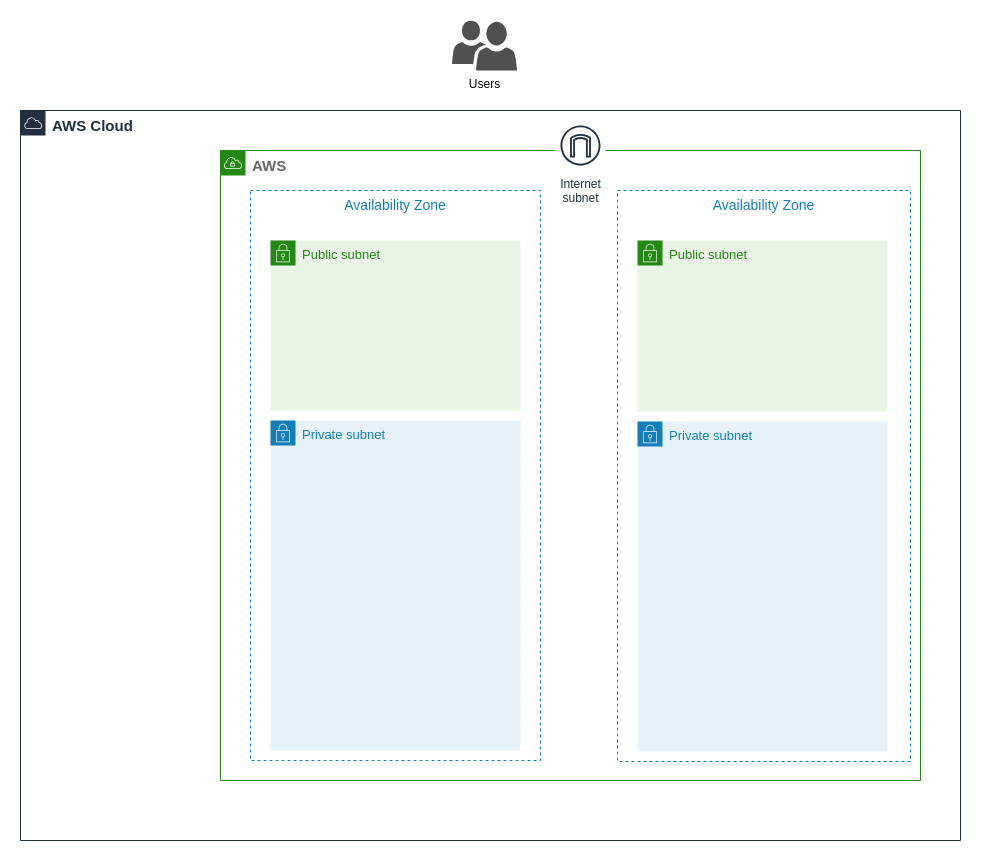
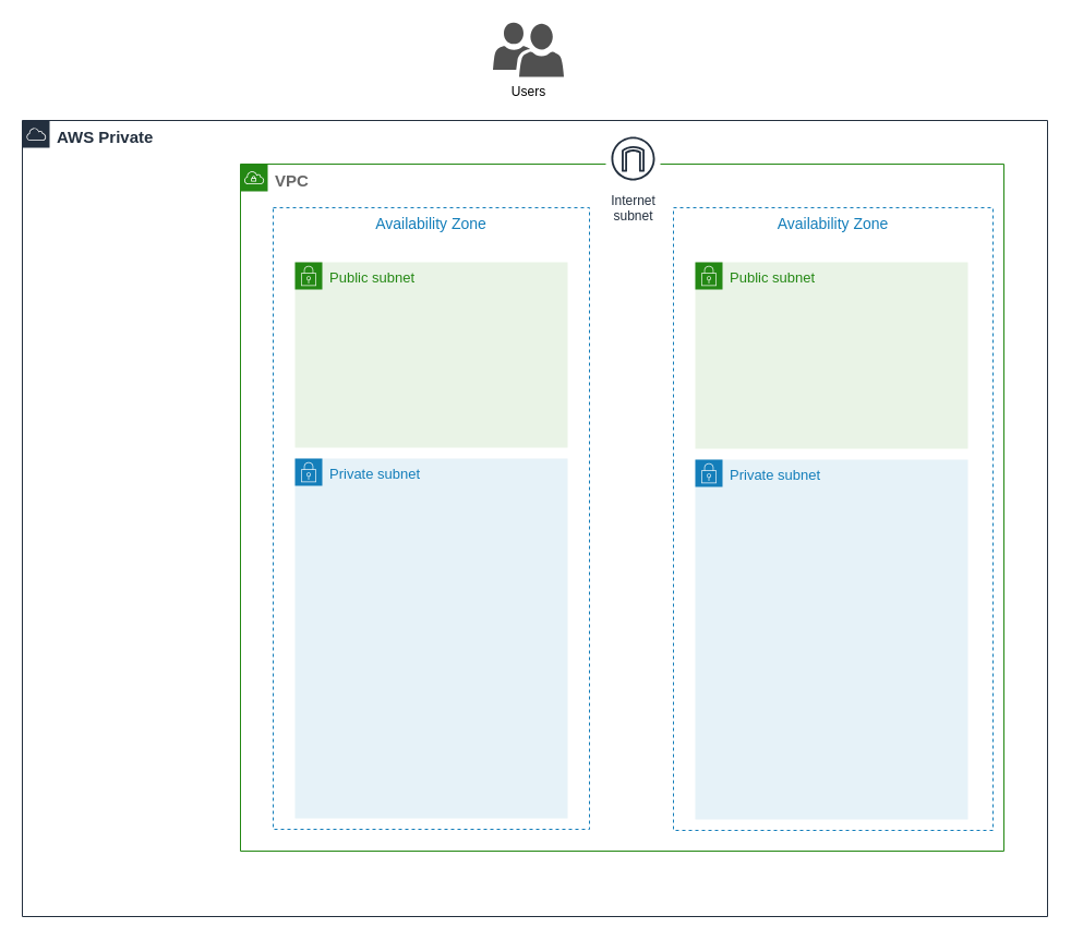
- <mxCell id="4" value="AWS Cloud" style="points=[[0,0],[0.25,0],[0.5,0],[0.75,0],[1,0],[1,0.25],[1,0.5],[1,0.75],[1,1],[0.75,1],[0.5,1],[0.25,1],[0,1],[0,0.75],[0,0.5],[0,0.25]];outlineConnect=0;gradientColor=none;html=1;whiteSpace=wrap;fontSize=15;fontStyle=1;shape=mxgraph.aws4.group;grIcon=mxgraph.aws4.group_aws_cloud;strokeColor=#232F3E;fillColor=none;verticalAlign=top;align=left;spacingLeft=30;fontColor=#232F3E;dashed=0;" parent="1" vertex="1"><mxGeometry x="20" y="110" width="940" height="730" as="geometry" /></mxCell>
+ <mxCell id="4" value="AWS Private" style="points=[[0,0],[0.25,0],[0.5,0],[0.75,0],[1,0],[1,0.25],[1,0.5],[1,0.75],[1,1],[0.75,1],[0.5,1],[0.25,1],[0,1],[0,0.75],[0,0.5],[0,0.25]];outlineConnect=0;gradientColor=none;html=1;whiteSpace=wrap;fontSize=15;fontStyle=1;shape=mxgraph.aws4.group;grIcon=mxgraph.aws4.group_aws_cloud;strokeColor=#232F3E;fillColor=none;verticalAlign=top;align=left;spacingLeft=30;fontColor=#232F3E;dashed=0;" parent="1" vertex="1"><mxGeometry x="20" y="110" width="940" height="730" as="geometry" /></mxCell>
- <mxCell id="5" value="AWS" style="points=[[0,0],[0.25,0],[0.5,0],[0.75,0],[1,0],[1,0.25],[1,0.5],[1,0.75],[1,1],[0.75,1],[0.5,1],[0.25,1],[0,1],[0,0.75],[0,0.5],[0,0.25]];outlineConnect=0;gradientColor=none;html=1;whiteSpace=wrap;fontSize=15;fontStyle=1;shape=mxgraph.aws4.group;grIcon=mxgraph.aws4.group_vpc;strokeColor=#248814;fillColor=none;verticalAlign=top;align=left;spacingLeft=30;fontColor=#666666;dashed=0;" parent="1" vertex="1"><mxGeometry x="220" y="150" width="700" height="630" as="geometry" /></mxCell>
+ <mxCell id="5" value="VPC" style="points=[[0,0],[0.25,0],[0.5,0],[0.75,0],[1,0],[1,0.25],[1,0.5],[1,0.75],[1,1],[0.75,1],[0.5,1],[0.25,1],[0,1],[0,0.75],[0,0.5],[0,0.25]];outlineConnect=0;gradientColor=none;html=1;whiteSpace=wrap;fontSize=15;fontStyle=1;shape=mxgraph.aws4.group;grIcon=mxgraph.aws4.group_vpc;strokeColor=#248814;fillColor=none;verticalAlign=top;align=left;spacingLeft=30;fontColor=#666666;dashed=0;" parent="1" vertex="1"><mxGeometry x="220" y="150" width="700" height="630" as="geometry" /></mxCell>
